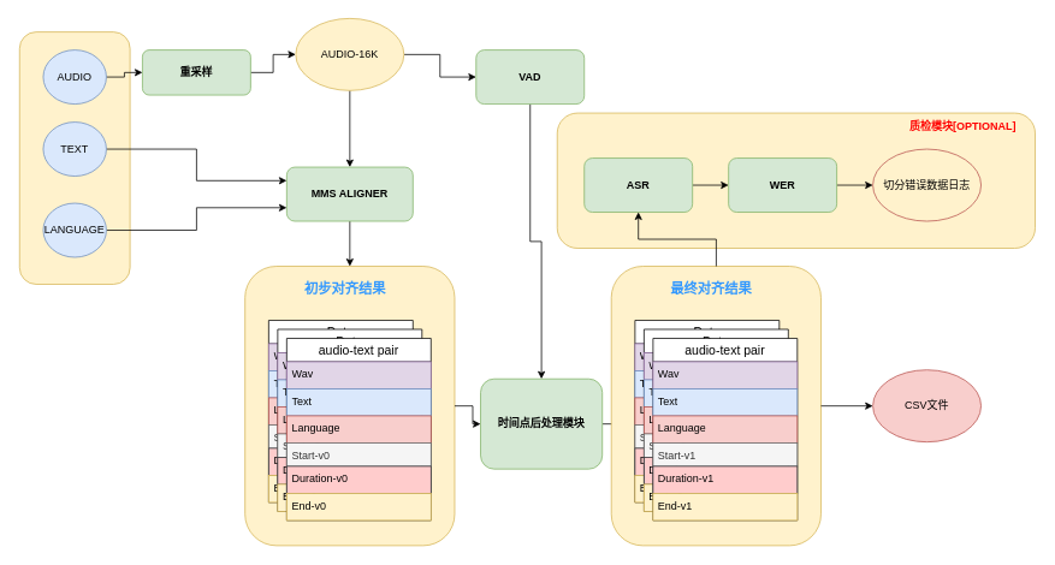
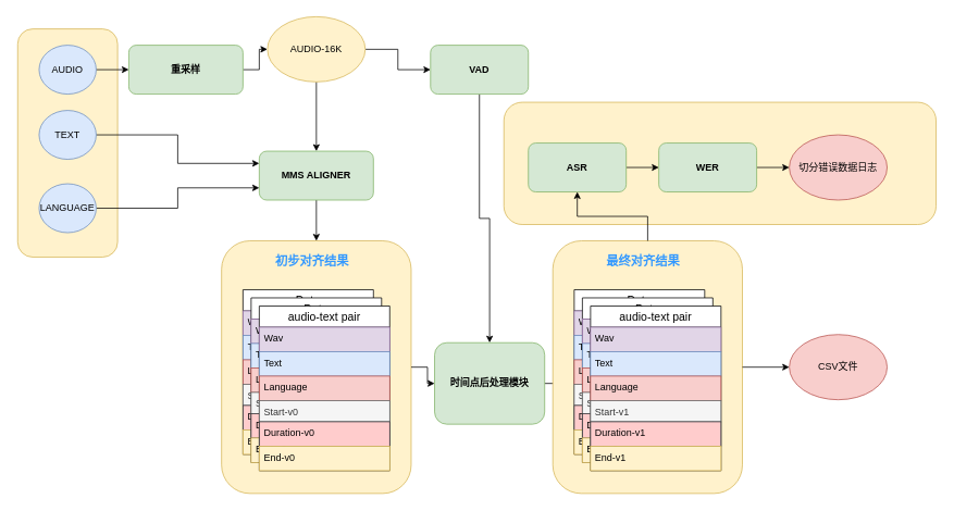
- <mxCell id="8" value="重采样" style="whiteSpace=wrap;html=1;rounded=1;glass=0;fillColor=#d5e8d4;strokeColor=#82b366;fontStyle=1" parent="1" vertex="1"><mxGeometry x="157" y="55" width="120" height="50" as="geometry" /></mxCell>
+ <mxCell id="8" value="重采样" style="whiteSpace=wrap;html=1;rounded=1;glass=0;fillColor=#d5e8d4;strokeColor=#82b366;fontStyle=1" parent="1" vertex="1"><mxGeometry x="157" y="55" width="140" height="60" as="geometry" /></mxCell>
- <mxCell id="3" value="质检模块[OPTIONAL]" style="text;strokeColor=none;align=center;fillColor=none;html=1;verticalAlign=middle;whiteSpace=wrap;rounded=0;fontStyle=1;fontColor=#FF0000;" parent="1" vertex="1"><mxGeometry x="997" y="125" width="140" height="30" as="geometry" /></mxCell>
- <mxCell id="92" value="切分错误数据日志" style="ellipse;whiteSpace=wrap;html=1;fillColor=#fff2cc;strokeColor=#b85450;" parent="1" vertex="1"><mxGeometry x="967" y="165" width="120" height="80" as="geometry" /></mxCell>
+ <mxCell id="92" value="切分错误数据日志" style="ellipse;whiteSpace=wrap;html=1;fillColor=#f8cecc;strokeColor=#b85450;" parent="1" vertex="1"><mxGeometry x="967" y="165" width="120" height="80" as="geometry" /></mxCell>
